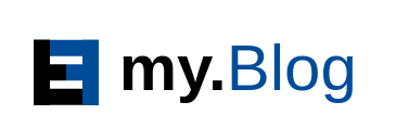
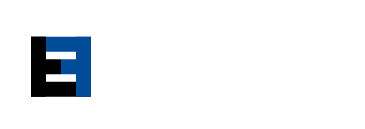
- <mxCell id="3" value="&lt;font style=&quot;font-size: 40px&quot;&gt;&lt;b&gt;my.&lt;/b&gt;&lt;font color=&quot;#004c99&quot; style=&quot;font-size: 40px&quot;&gt;Blog&lt;/font&gt;&lt;/font&gt;" style="text;html=1;strokeColor=none;fillColor=none;align=center;verticalAlign=middle;whiteSpace=wrap;rounded=0;" vertex="1" parent="1"><mxGeometry x="71" y="20" width="150" height="40" as="geometry" /></mxCell>
